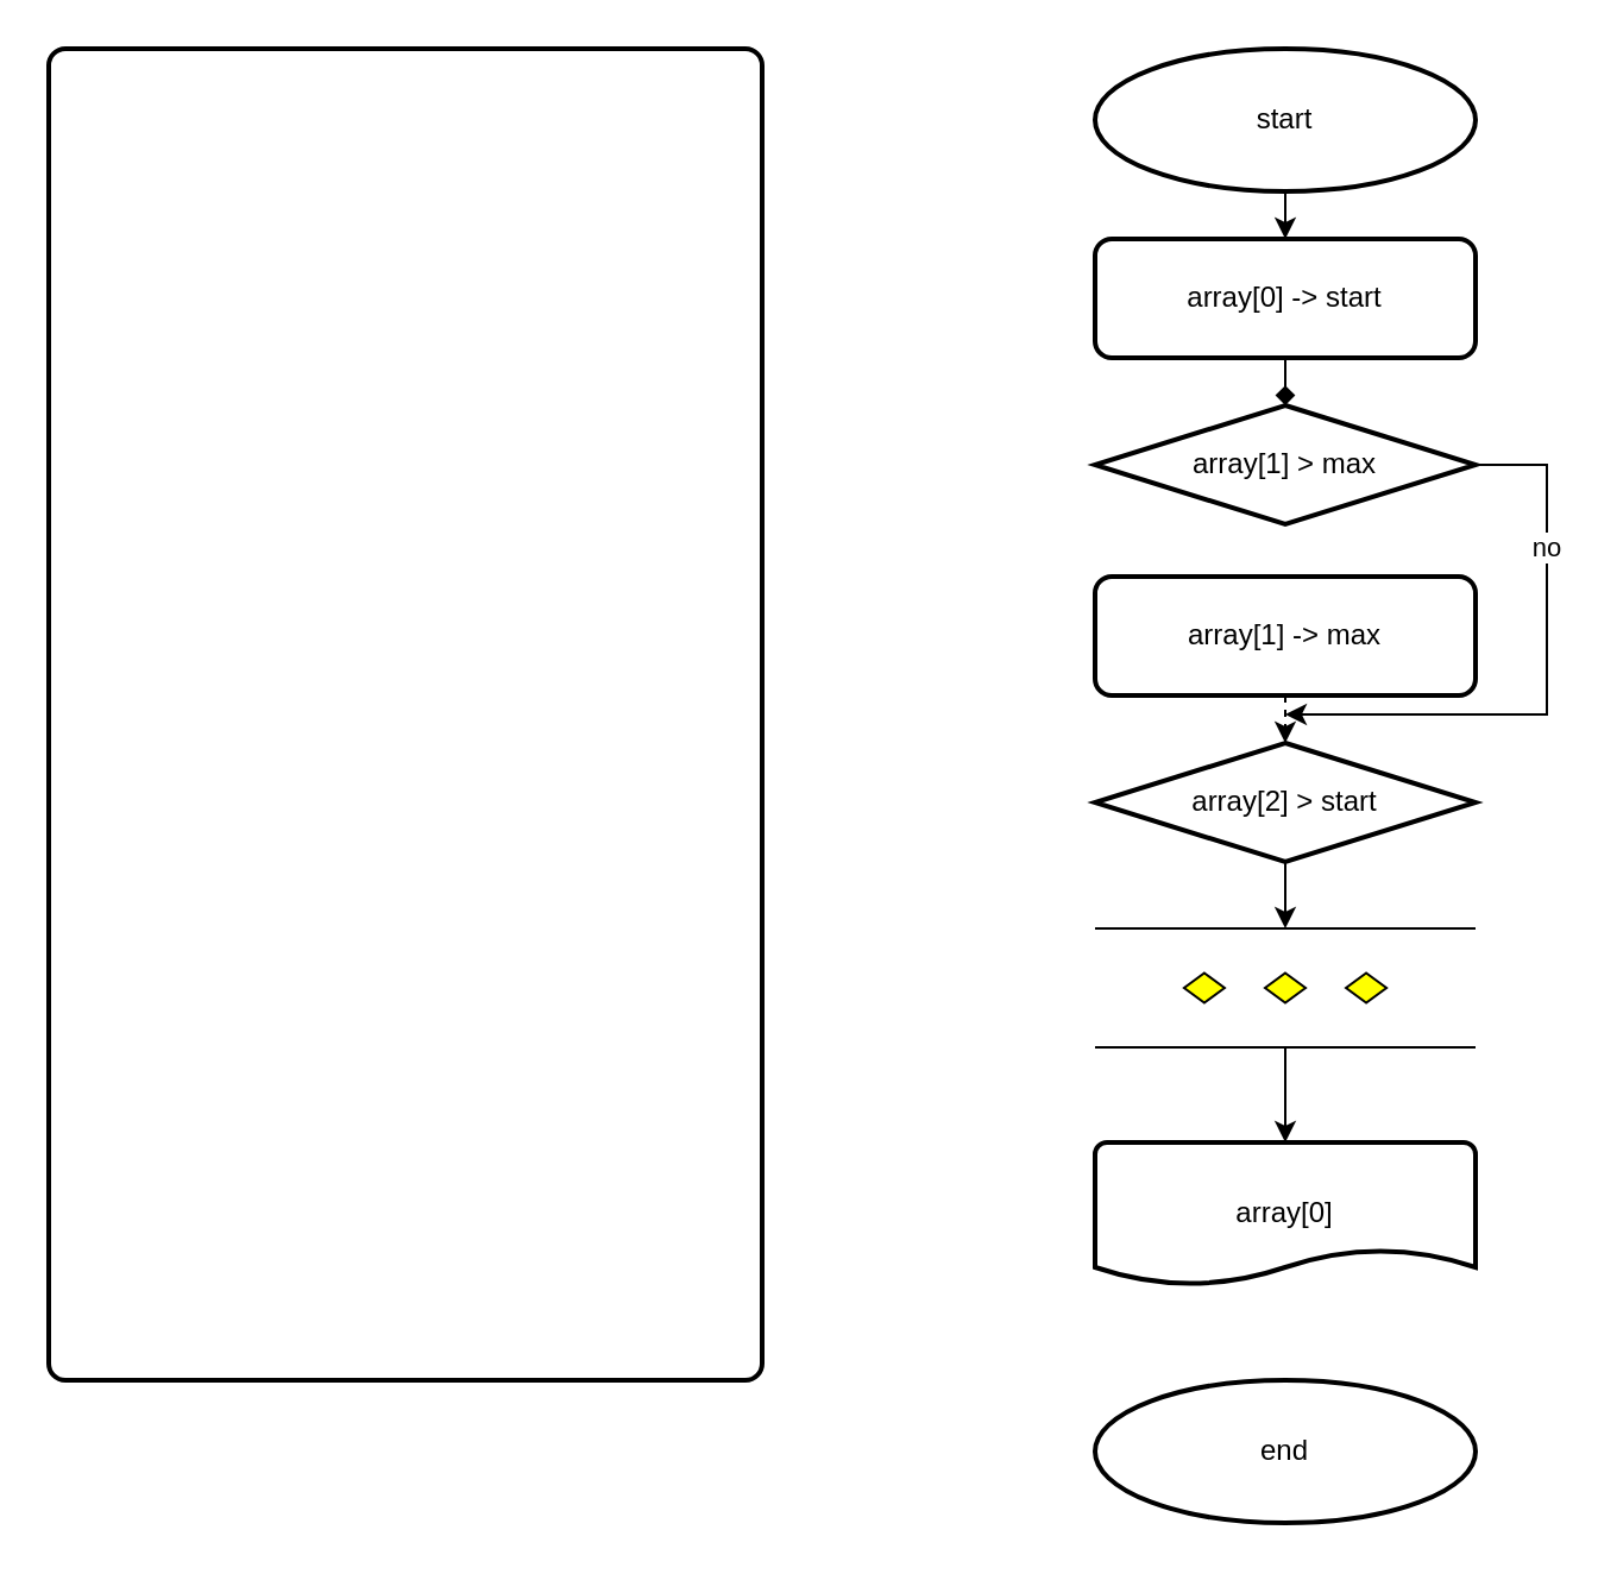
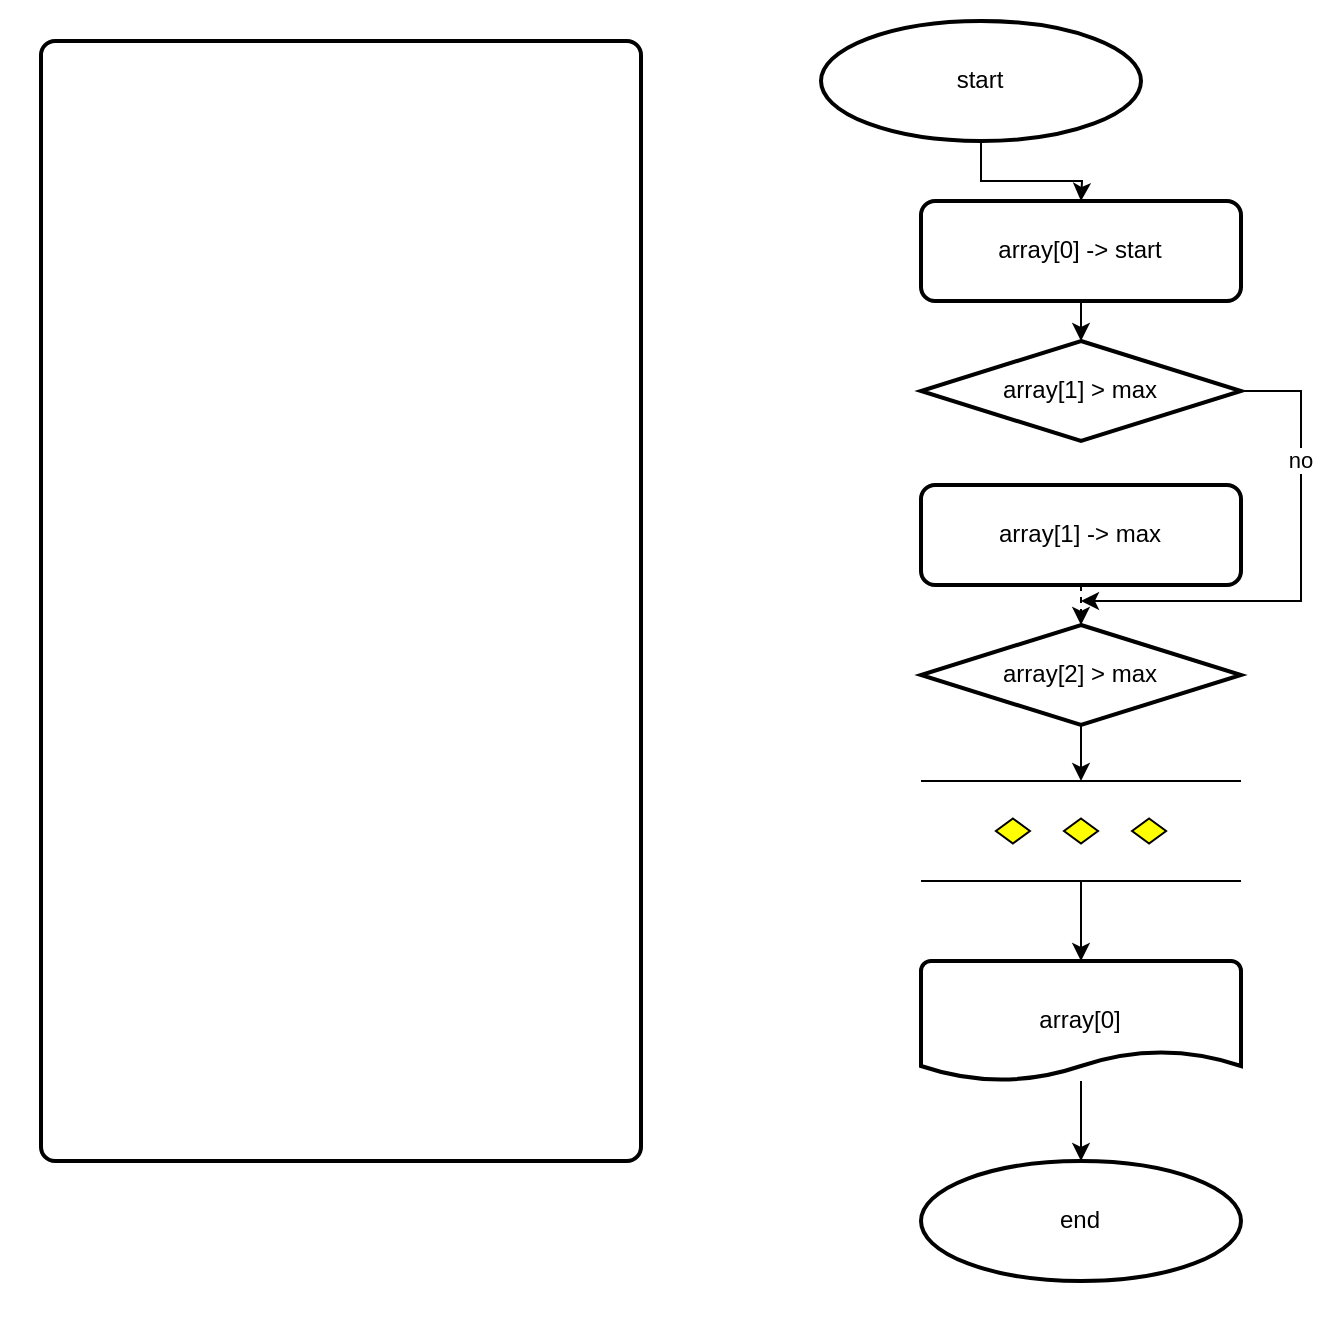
- <mxCell id="3" value="start" style="strokeWidth=2;html=1;shape=mxgraph.flowchart.start_1;whiteSpace=wrap;" vertex="1" parent="1"><mxGeometry x="460" y="20" width="160" height="60" as="geometry" /></mxCell>
+ <mxCell id="3" value="start" style="strokeWidth=2;html=1;shape=mxgraph.flowchart.start_1;whiteSpace=wrap;" vertex="1" parent="1"><mxGeometry x="410" y="10" width="160" height="60" as="geometry" /></mxCell>
- <mxCell id="9" style="edgeStyle=orthogonalEdgeStyle;rounded=0;orthogonalLoop=1;jettySize=auto;html=1;exitX=0.5;exitY=1;exitDx=0;exitDy=0;entryX=0.5;entryY=0;entryDx=0;entryDy=0;entryPerimeter=0;endArrow=diamond;" edge="1" parent="1" source="10" target="5"><mxGeometry relative="1" as="geometry" /></mxCell>
+ <mxCell id="9" style="edgeStyle=orthogonalEdgeStyle;rounded=0;orthogonalLoop=1;jettySize=auto;html=1;exitX=0.5;exitY=1;exitDx=0;exitDy=0;entryX=0.5;entryY=0;entryDx=0;entryDy=0;entryPerimeter=0;" edge="1" parent="1" source="10" target="5"><mxGeometry relative="1" as="geometry" /></mxCell>
- <mxCell id="15" value="array[2] &amp;gt; start" style="strokeWidth=2;html=1;shape=mxgraph.flowchart.decision;whiteSpace=wrap;" vertex="1" parent="1"><mxGeometry x="460" y="312" width="160" height="50" as="geometry" /></mxCell>
+ <mxCell id="15" value="array[2] &amp;gt; max" style="strokeWidth=2;html=1;shape=mxgraph.flowchart.decision;whiteSpace=wrap;" vertex="1" parent="1"><mxGeometry x="460" y="312" width="160" height="50" as="geometry" /></mxCell>
+ <mxCell id="6" value="" style="edgeStyle=orthogonalEdgeStyle;rounded=0;orthogonalLoop=1;jettySize=auto;html=1;" edge="1" parent="1" source="7" target="8"><mxGeometry relative="1" as="geometry" /></mxCell>
